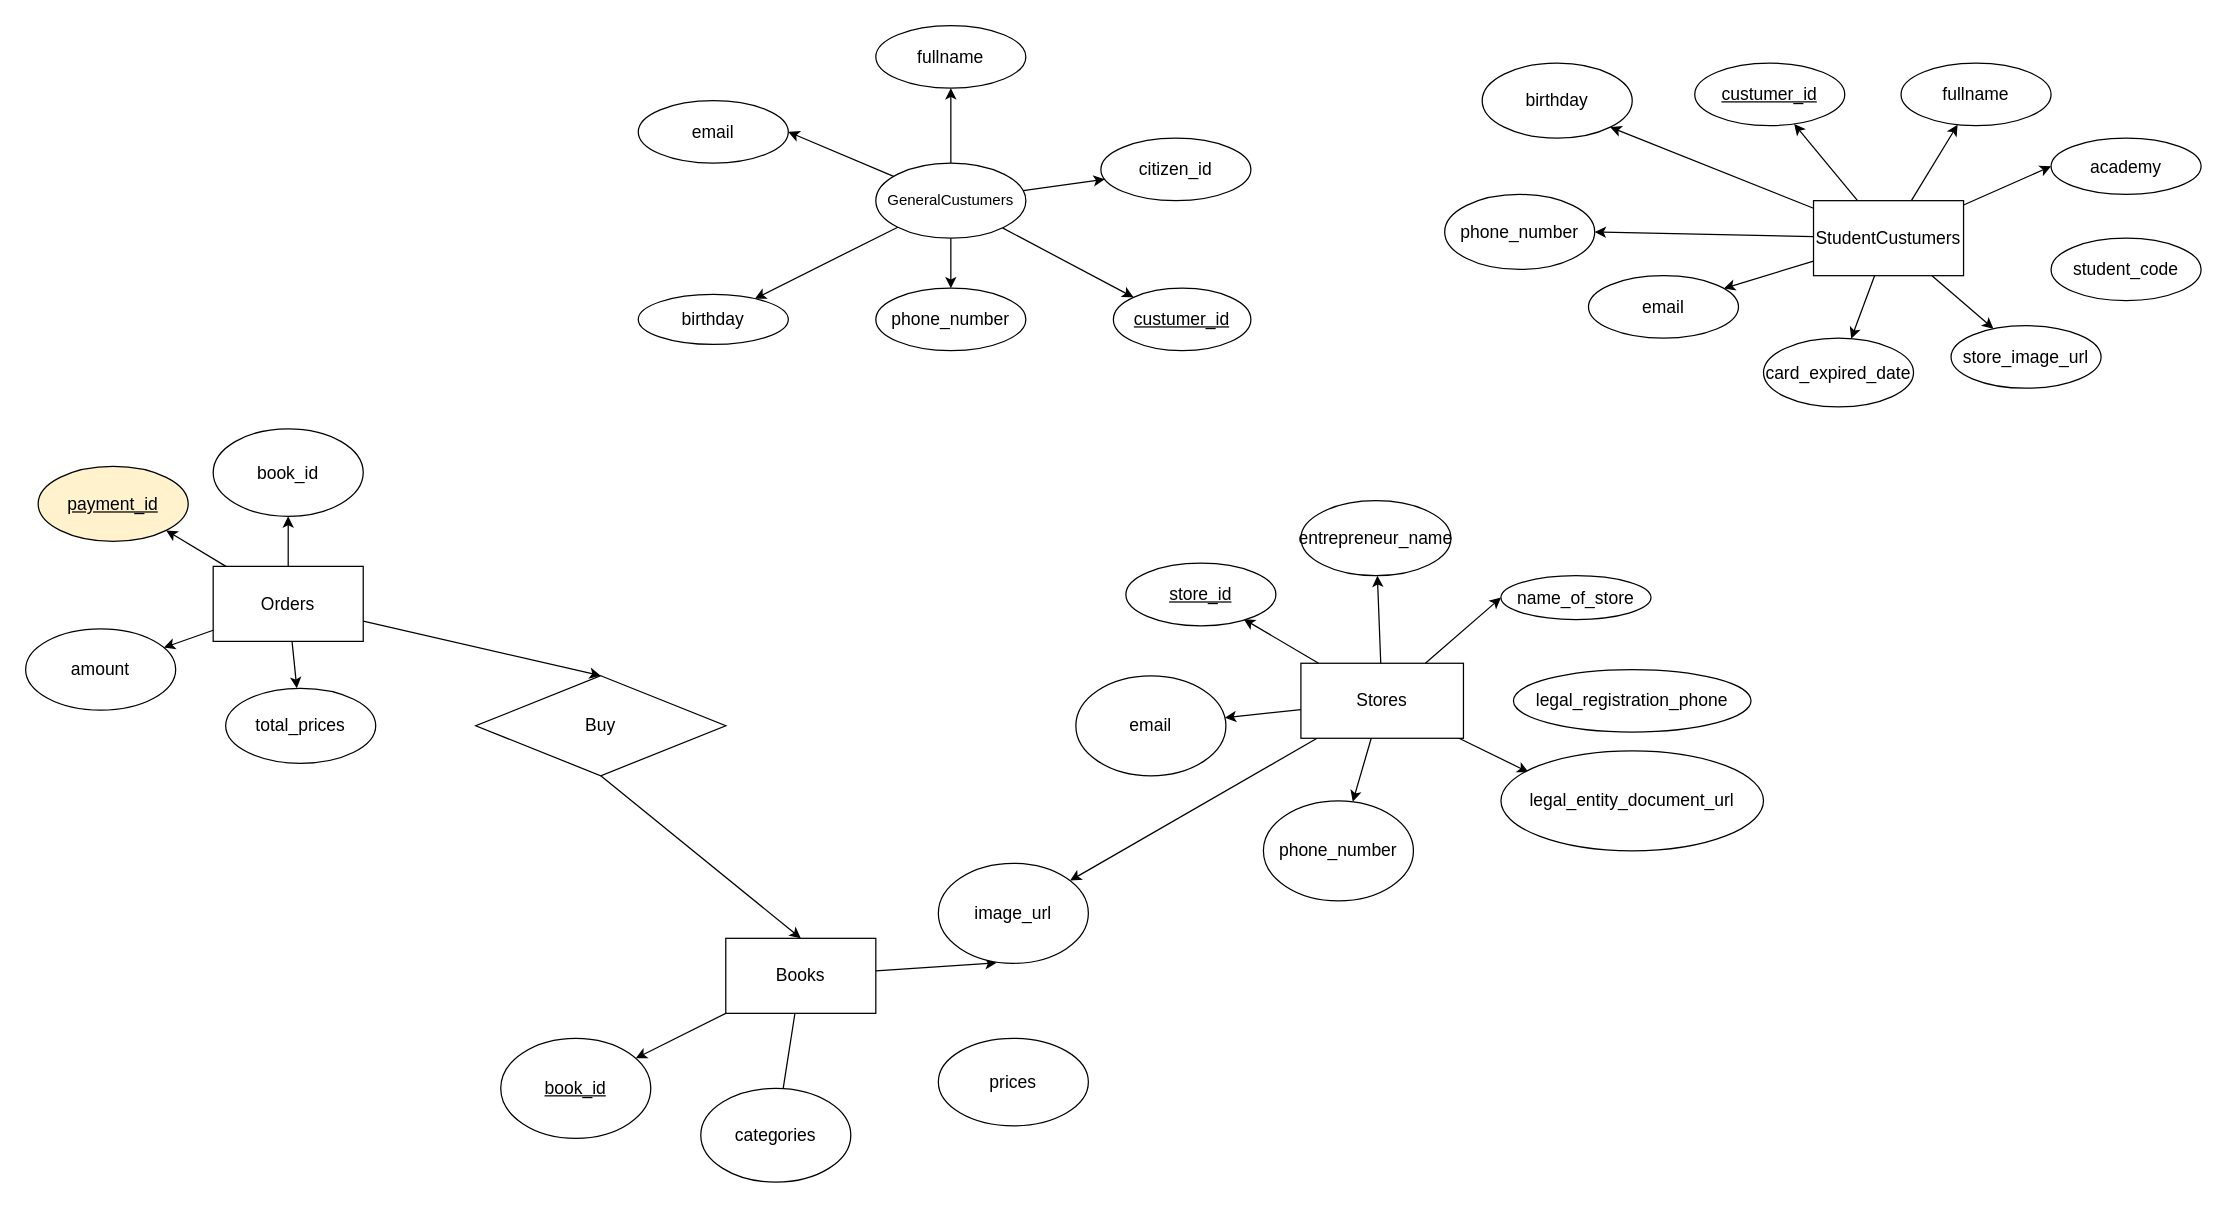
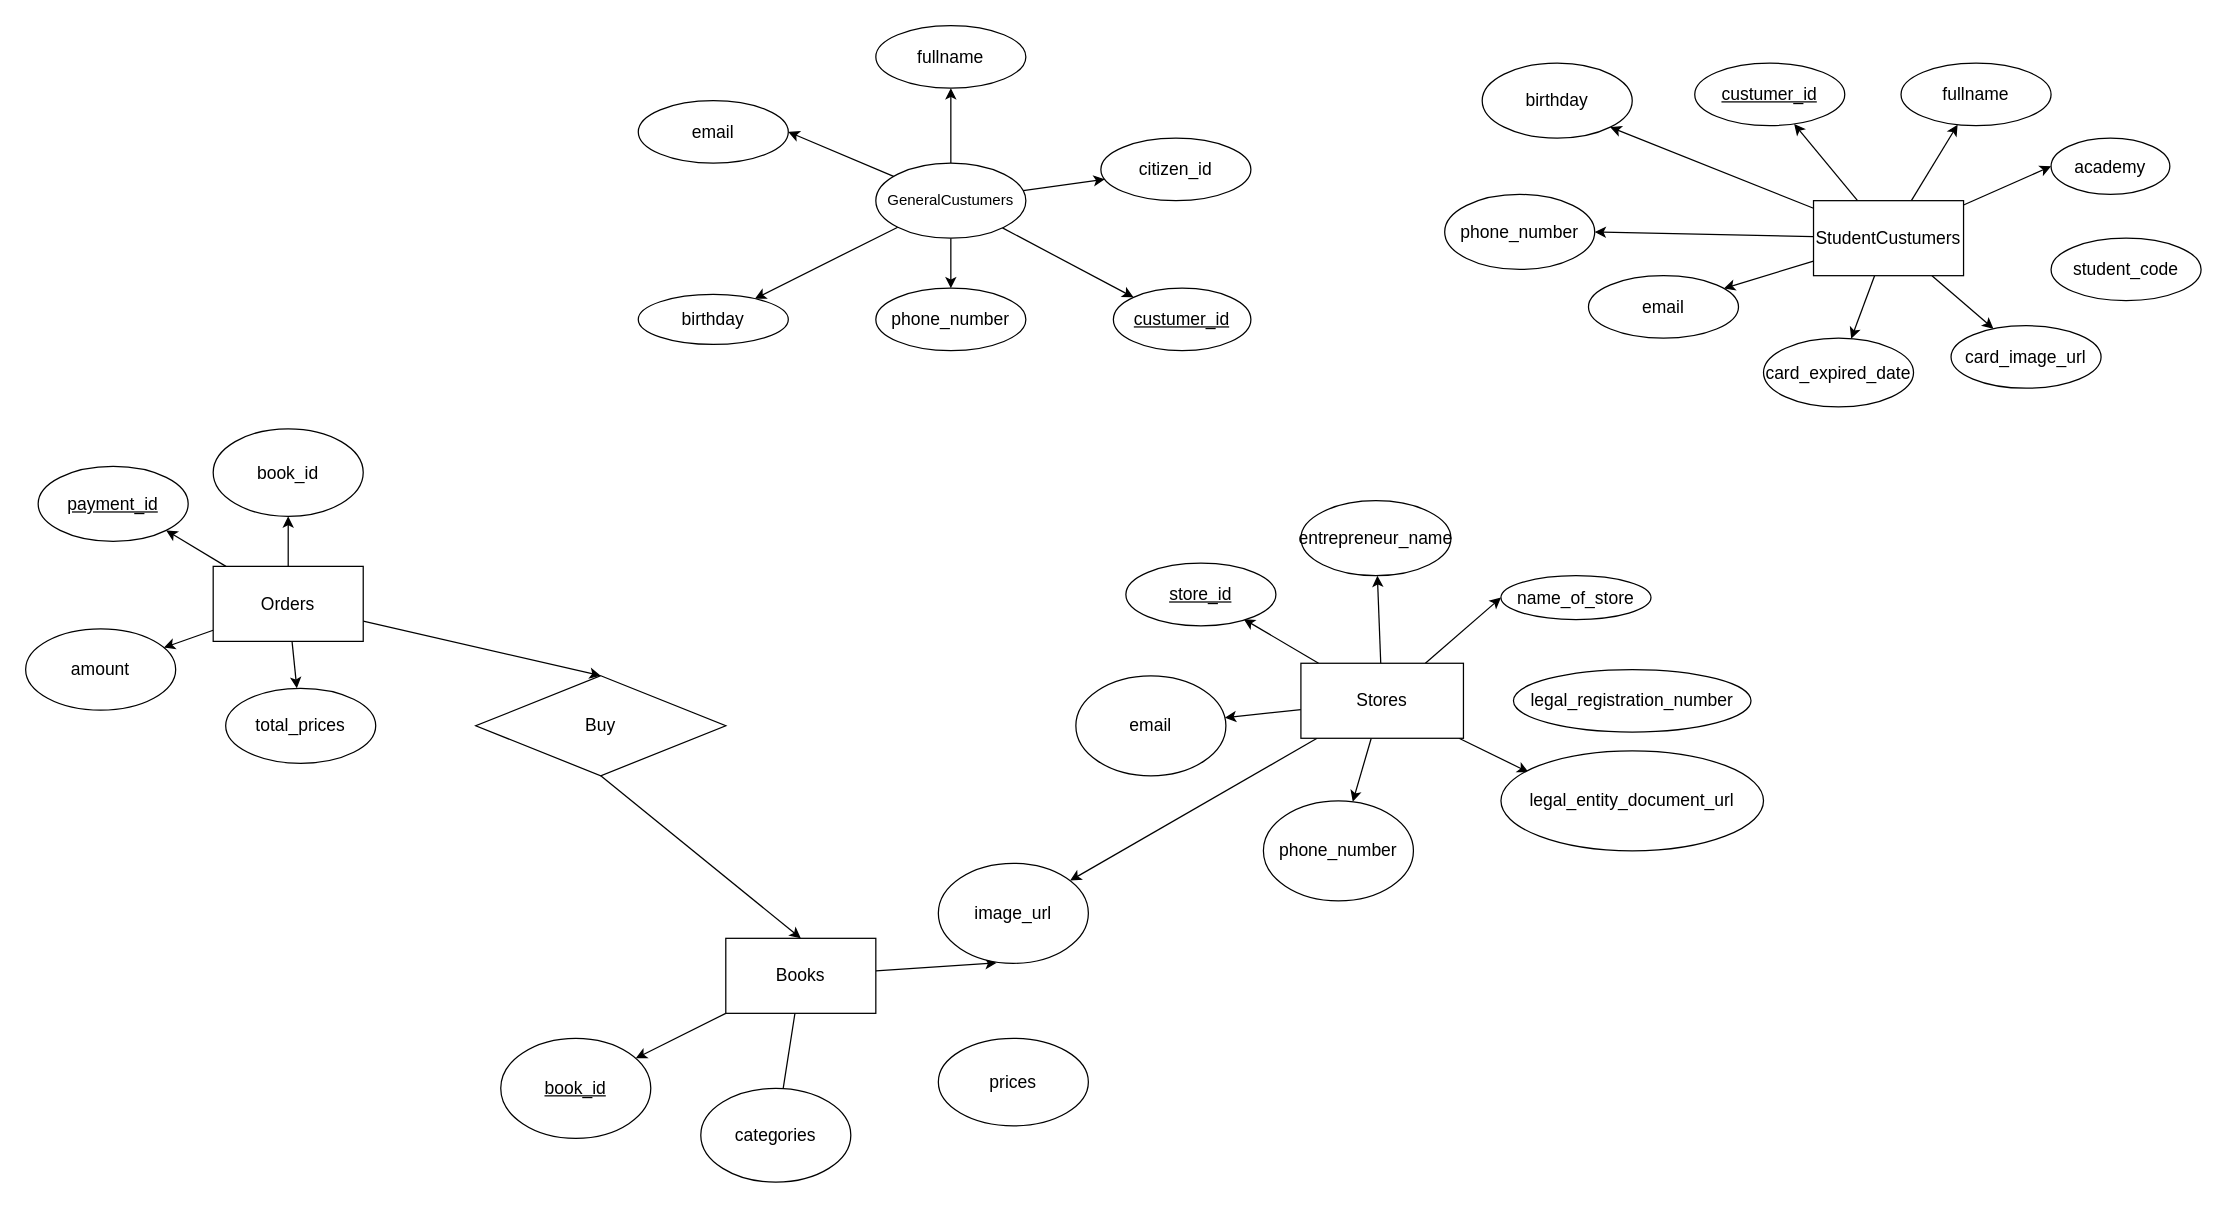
- <mxCell id="34" value="academy" style="ellipse;whiteSpace=wrap;html=1;fontSize=14;strokeColor=#000000;" parent="1" vertex="1"><mxGeometry x="1640" y="110" width="120" height="45" as="geometry" /></mxCell>
+ <mxCell id="34" value="academy" style="ellipse;whiteSpace=wrap;html=1;fontSize=14;strokeColor=#000000;" parent="1" vertex="1"><mxGeometry x="1640" y="110" width="95" height="45" as="geometry" /></mxCell>
- <mxCell id="36" value="store_image_url" style="ellipse;whiteSpace=wrap;html=1;fontSize=14;strokeColor=#000000;" parent="1" vertex="1"><mxGeometry x="1560" y="260" width="120" height="50" as="geometry" /></mxCell>
+ <mxCell id="36" value="card_image_url" style="ellipse;whiteSpace=wrap;html=1;fontSize=14;strokeColor=#000000;" parent="1" vertex="1"><mxGeometry x="1560" y="260" width="120" height="50" as="geometry" /></mxCell>
- <mxCell id="62" value="&lt;u&gt;payment_id&lt;/u&gt;" style="ellipse;whiteSpace=wrap;html=1;fontSize=14;fillColor=#fff2cc;" parent="1" vertex="1"><mxGeometry x="30" y="372.5" width="120" height="60" as="geometry" /></mxCell>
+ <mxCell id="62" value="&lt;u&gt;payment_id&lt;/u&gt;" style="ellipse;whiteSpace=wrap;html=1;fontSize=14;" parent="1" vertex="1"><mxGeometry x="30" y="372.5" width="120" height="60" as="geometry" /></mxCell>
- <mxCell id="44" value="legal_registration_phone" style="ellipse;whiteSpace=wrap;html=1;fontSize=14;strokeColor=#000000;" parent="1" vertex="1"><mxGeometry x="1210" y="535" width="190" height="50" as="geometry" /></mxCell>
+ <mxCell id="44" value="legal_registration_number" style="ellipse;whiteSpace=wrap;html=1;fontSize=14;strokeColor=#000000;" parent="1" vertex="1"><mxGeometry x="1210" y="535" width="190" height="50" as="geometry" /></mxCell>
